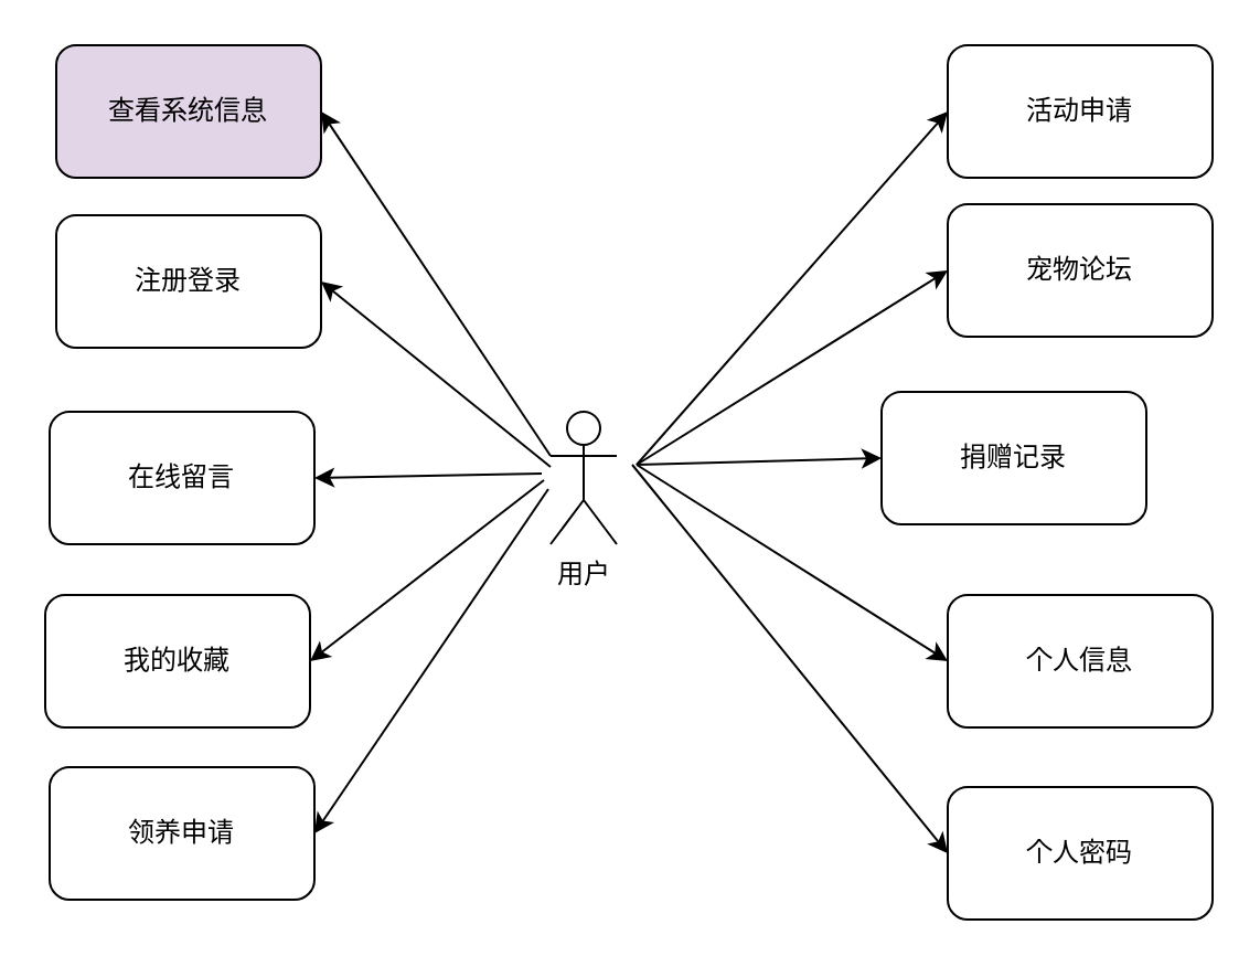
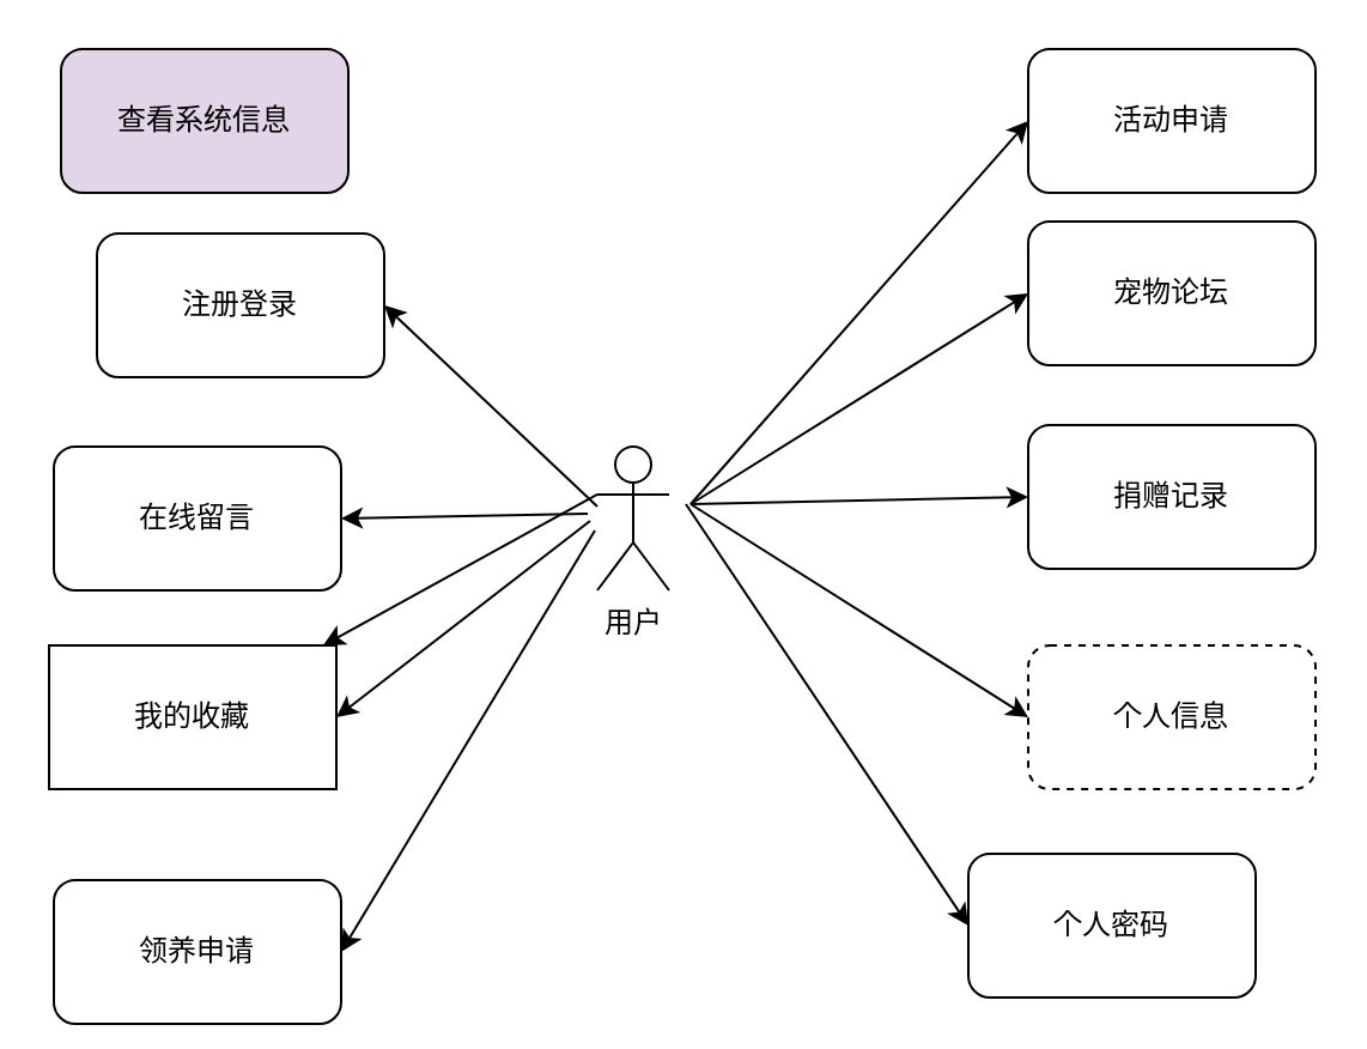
- <mxCell id="5" value="注册登录" style="rounded=1;whiteSpace=wrap;html=1;" vertex="1" parent="1"><mxGeometry x="25" y="97" width="120" height="60" as="geometry" /></mxCell>
+ <mxCell id="5" value="注册登录" style="rounded=1;whiteSpace=wrap;html=1;" vertex="1" parent="1"><mxGeometry x="40" y="97" width="120" height="60" as="geometry" /></mxCell>
- <mxCell id="22" value="" style="endArrow=classic;html=1;rounded=0;entryX=1;entryY=0.5;entryDx=0;entryDy=0;exitX=0;exitY=0.333;exitDx=0;exitDy=0;exitPerimeter=0;" edge="1" parent="1" source="2" target="6"><mxGeometry width="50" height="50" relative="1" as="geometry"><mxPoint x="288" y="210" as="sourcePoint" /><mxPoint x="331" y="154" as="targetPoint" /></mxGeometry></mxCell>
+ <mxCell id="22" value="" style="endArrow=classic;html=1;rounded=0;exitX=0;exitY=0.333;exitDx=0;exitDy=0;exitPerimeter=0;" edge="1" parent="1" source="2" target="4"><mxGeometry width="50" height="50" relative="1" as="geometry"><mxPoint x="288" y="210" as="sourcePoint" /><mxPoint x="331" y="154" as="targetPoint" /></mxGeometry></mxCell>
- <mxCell id="10" value="捐赠记录" style="rounded=1;whiteSpace=wrap;html=1;" vertex="1" parent="1"><mxGeometry x="399" y="177" width="120" height="60" as="geometry" /></mxCell>
+ <mxCell id="10" value="捐赠记录" style="rounded=1;whiteSpace=wrap;html=1;" vertex="1" parent="1"><mxGeometry x="429" y="177" width="120" height="60" as="geometry" /></mxCell>
- <mxCell id="4" value="我的收藏" style="rounded=1;whiteSpace=wrap;html=1;" vertex="1" parent="1"><mxGeometry x="20" y="269" width="120" height="60" as="geometry" /></mxCell>
+ <mxCell id="4" value="我的收藏" style="whiteSpace=wrap;html=1;rounded=0;" vertex="1" parent="1"><mxGeometry x="20" y="269" width="120" height="60" as="geometry" /></mxCell>
- <mxCell id="11" value="个人信息" style="rounded=1;whiteSpace=wrap;html=1;" vertex="1" parent="1"><mxGeometry x="429" y="269" width="120" height="60" as="geometry" /></mxCell>
+ <mxCell id="11" value="个人信息" style="rounded=1;whiteSpace=wrap;html=1;dashed=1;" vertex="1" parent="1"><mxGeometry x="429" y="269" width="120" height="60" as="geometry" /></mxCell>
- <mxCell id="7" value="领养申请" style="rounded=1;whiteSpace=wrap;html=1;" vertex="1" parent="1"><mxGeometry x="22" y="347" width="120" height="60" as="geometry" /></mxCell>
+ <mxCell id="7" value="领养申请" style="rounded=1;whiteSpace=wrap;html=1;" vertex="1" parent="1"><mxGeometry x="22" y="367" width="120" height="60" as="geometry" /></mxCell>
- <mxCell id="12" value="个人密码" style="rounded=1;whiteSpace=wrap;html=1;" vertex="1" parent="1"><mxGeometry x="429" y="356" width="120" height="60" as="geometry" /></mxCell>
+ <mxCell id="12" value="个人密码" style="rounded=1;whiteSpace=wrap;html=1;" vertex="1" parent="1"><mxGeometry x="404" y="356" width="120" height="60" as="geometry" /></mxCell>
